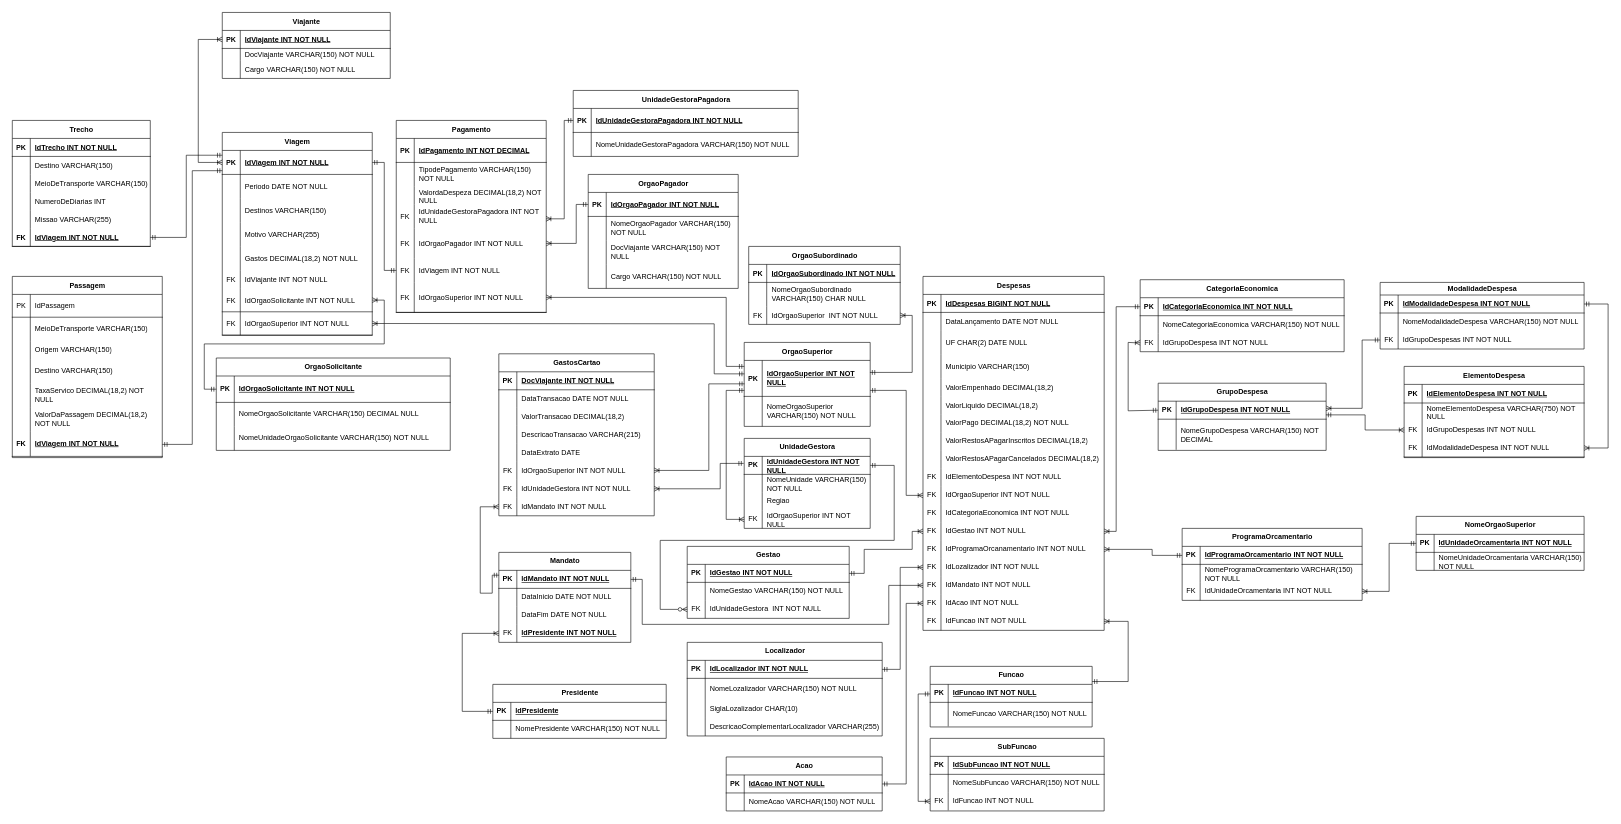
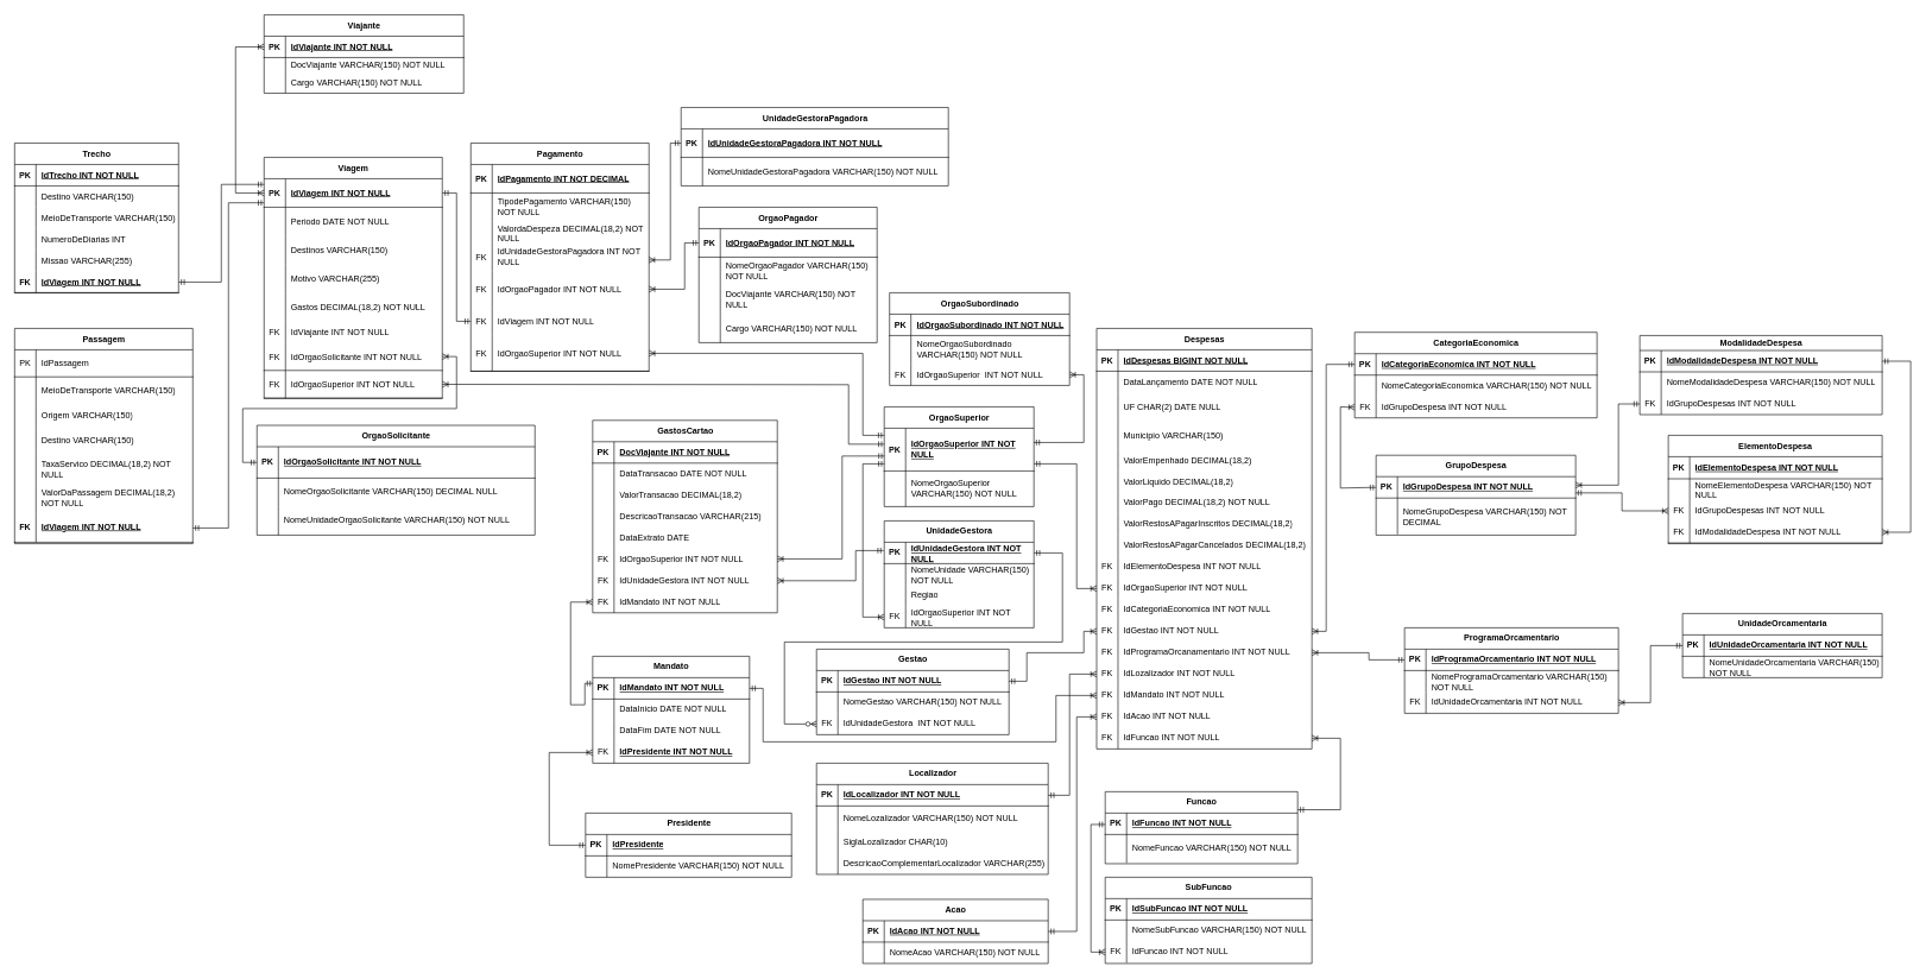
- <mxCell id="80" value="NomeOrgaoSubordinado VARCHAR(150) CHAR NULL" style="shape=partialRectangle;connectable=0;fillColor=none;top=0;left=0;bottom=0;right=0;align=left;spacingLeft=6;overflow=hidden;whiteSpace=wrap;html=1;" vertex="1" parent="78"><mxGeometry x="30" width="222.5" height="40" as="geometry"><mxRectangle width="222.5" height="40" as="alternateBounds" /></mxGeometry></mxCell>
+ <mxCell id="80" value="NomeOrgaoSubordinado VARCHAR(150) NOT NULL" style="shape=partialRectangle;connectable=0;fillColor=none;top=0;left=0;bottom=0;right=0;align=left;spacingLeft=6;overflow=hidden;whiteSpace=wrap;html=1;" vertex="1" parent="78"><mxGeometry x="30" width="222.5" height="40" as="geometry"><mxRectangle width="222.5" height="40" as="alternateBounds" /></mxGeometry></mxCell>
- <mxCell id="206" value="NomeElementoDespesa VARCHAR(750) NOT NULL" style="shape=partialRectangle;connectable=0;fillColor=none;top=0;left=0;bottom=0;right=0;align=left;spacingLeft=6;overflow=hidden;whiteSpace=wrap;html=1;" vertex="1" parent="204"><mxGeometry x="30" width="270" height="30" as="geometry"><mxRectangle width="270" height="30" as="alternateBounds" /></mxGeometry></mxCell>
+ <mxCell id="206" value="NomeElementoDespesa VARCHAR(150) NOT NULL" style="shape=partialRectangle;connectable=0;fillColor=none;top=0;left=0;bottom=0;right=0;align=left;spacingLeft=6;overflow=hidden;whiteSpace=wrap;html=1;" vertex="1" parent="204"><mxGeometry x="30" width="270" height="30" as="geometry"><mxRectangle width="270" height="30" as="alternateBounds" /></mxGeometry></mxCell>
- <mxCell id="67" value="NomeOrgaoSuperior" style="shape=table;startSize=30;container=1;collapsible=1;childLayout=tableLayout;fixedRows=1;rowLines=0;fontStyle=1;align=center;resizeLast=1;html=1;" vertex="1" parent="1"><mxGeometry x="2360" y="860" width="280" height="90" as="geometry"><mxRectangle x="895" y="220" width="160" height="30" as="alternateBounds" /></mxGeometry></mxCell>
+ <mxCell id="67" value="UnidadeOrcamentaria" style="shape=table;startSize=30;container=1;collapsible=1;childLayout=tableLayout;fixedRows=1;rowLines=0;fontStyle=1;align=center;resizeLast=1;html=1;" vertex="1" parent="1"><mxGeometry x="2360" y="860" width="280" height="90" as="geometry"><mxRectangle x="895" y="220" width="160" height="30" as="alternateBounds" /></mxGeometry></mxCell>
